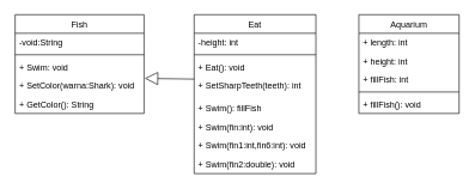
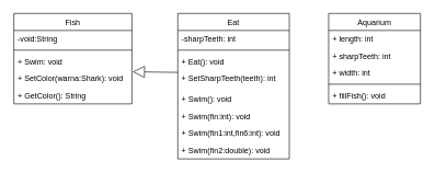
- <mxCell id="15" value="-height: int" style="text;strokeColor=none;fillColor=none;align=left;verticalAlign=top;spacingLeft=4;spacingRight=4;overflow=hidden;rotatable=0;points=[[0,0.5],[1,0.5]];portConstraint=eastwest;" vertex="1" parent="14"><mxGeometry y="26" width="170" height="26" as="geometry" /></mxCell>
+ <mxCell id="15" value="-sharpTeeth: int" style="text;strokeColor=none;fillColor=none;align=left;verticalAlign=top;spacingLeft=4;spacingRight=4;overflow=hidden;rotatable=0;points=[[0,0.5],[1,0.5]];portConstraint=eastwest;" vertex="1" parent="14"><mxGeometry y="26" width="170" height="26" as="geometry" /></mxCell>
- <mxCell id="10" value="+ height: int" style="text;strokeColor=none;fillColor=none;align=left;verticalAlign=top;spacingLeft=4;spacingRight=4;overflow=hidden;rotatable=0;points=[[0,0.5],[1,0.5]];portConstraint=eastwest;" vertex="1" parent="8"><mxGeometry y="52" width="140" height="26" as="geometry" /></mxCell>
+ <mxCell id="10" value="+ sharpTeeth: int" style="text;strokeColor=none;fillColor=none;align=left;verticalAlign=top;spacingLeft=4;spacingRight=4;overflow=hidden;rotatable=0;points=[[0,0.5],[1,0.5]];portConstraint=eastwest;" vertex="1" parent="8"><mxGeometry y="52" width="140" height="26" as="geometry" /></mxCell>
- <mxCell id="11" value="+ fillFish: int" style="text;strokeColor=none;fillColor=none;align=left;verticalAlign=top;spacingLeft=4;spacingRight=4;overflow=hidden;rotatable=0;points=[[0,0.5],[1,0.5]];portConstraint=eastwest;" vertex="1" parent="8"><mxGeometry y="78" width="140" height="26" as="geometry" /></mxCell>
+ <mxCell id="11" value="+ width: int" style="text;strokeColor=none;fillColor=none;align=left;verticalAlign=top;spacingLeft=4;spacingRight=4;overflow=hidden;rotatable=0;points=[[0,0.5],[1,0.5]];portConstraint=eastwest;" vertex="1" parent="8"><mxGeometry y="78" width="140" height="26" as="geometry" /></mxCell>
- <mxCell id="20" value="+ Swim(): fillFish" style="text;strokeColor=none;fillColor=none;align=left;verticalAlign=top;spacingLeft=4;spacingRight=4;overflow=hidden;rotatable=0;points=[[0,0.5],[1,0.5]];portConstraint=eastwest;" vertex="1" parent="14"><mxGeometry y="118" width="170" height="26" as="geometry" /></mxCell>
+ <mxCell id="20" value="+ Swim(): void" style="text;strokeColor=none;fillColor=none;align=left;verticalAlign=top;spacingLeft=4;spacingRight=4;overflow=hidden;rotatable=0;points=[[0,0.5],[1,0.5]];portConstraint=eastwest;" vertex="1" parent="14"><mxGeometry y="118" width="170" height="26" as="geometry" /></mxCell>
